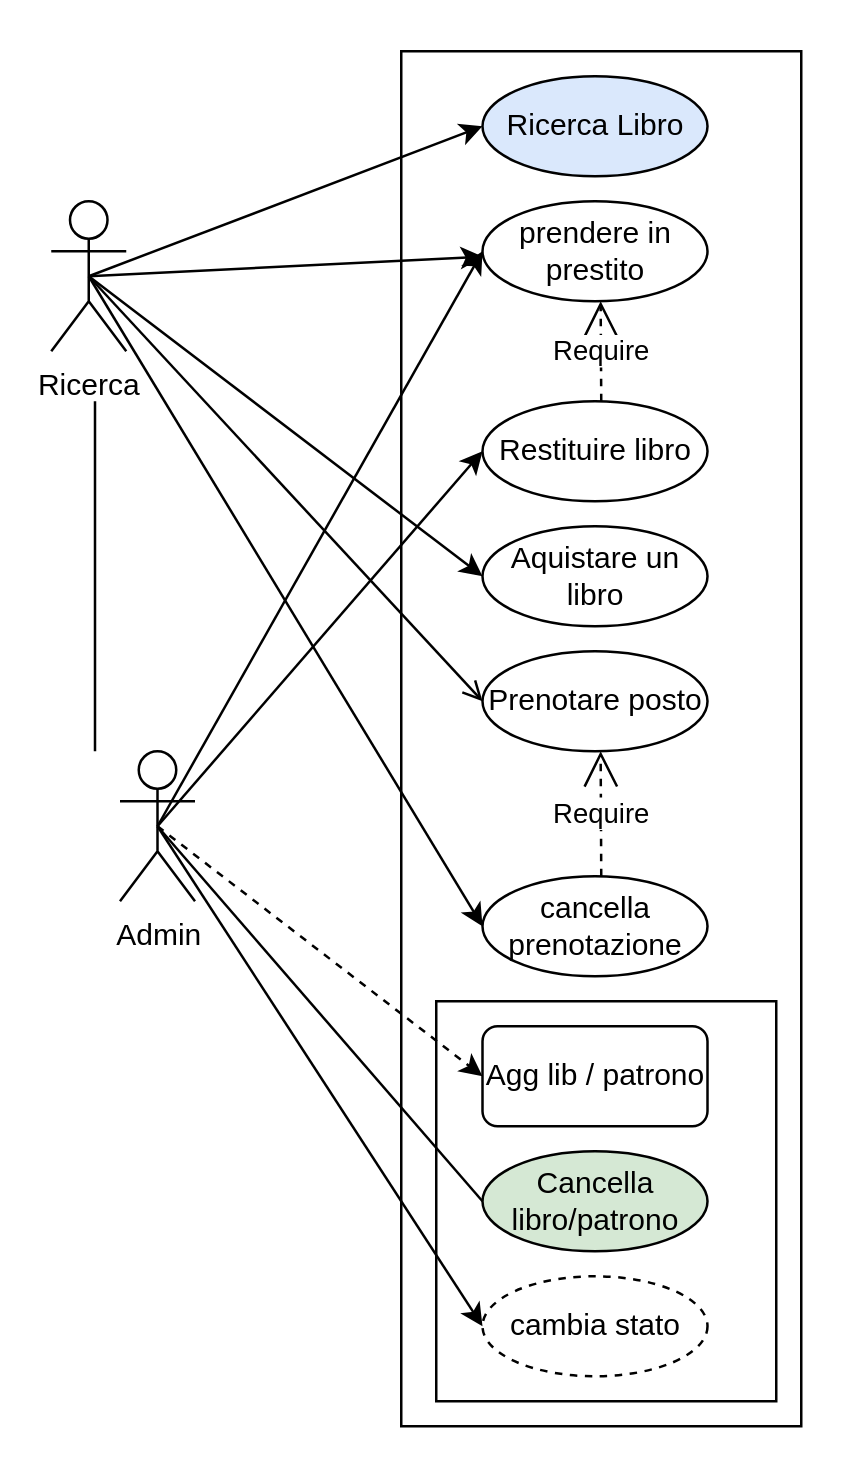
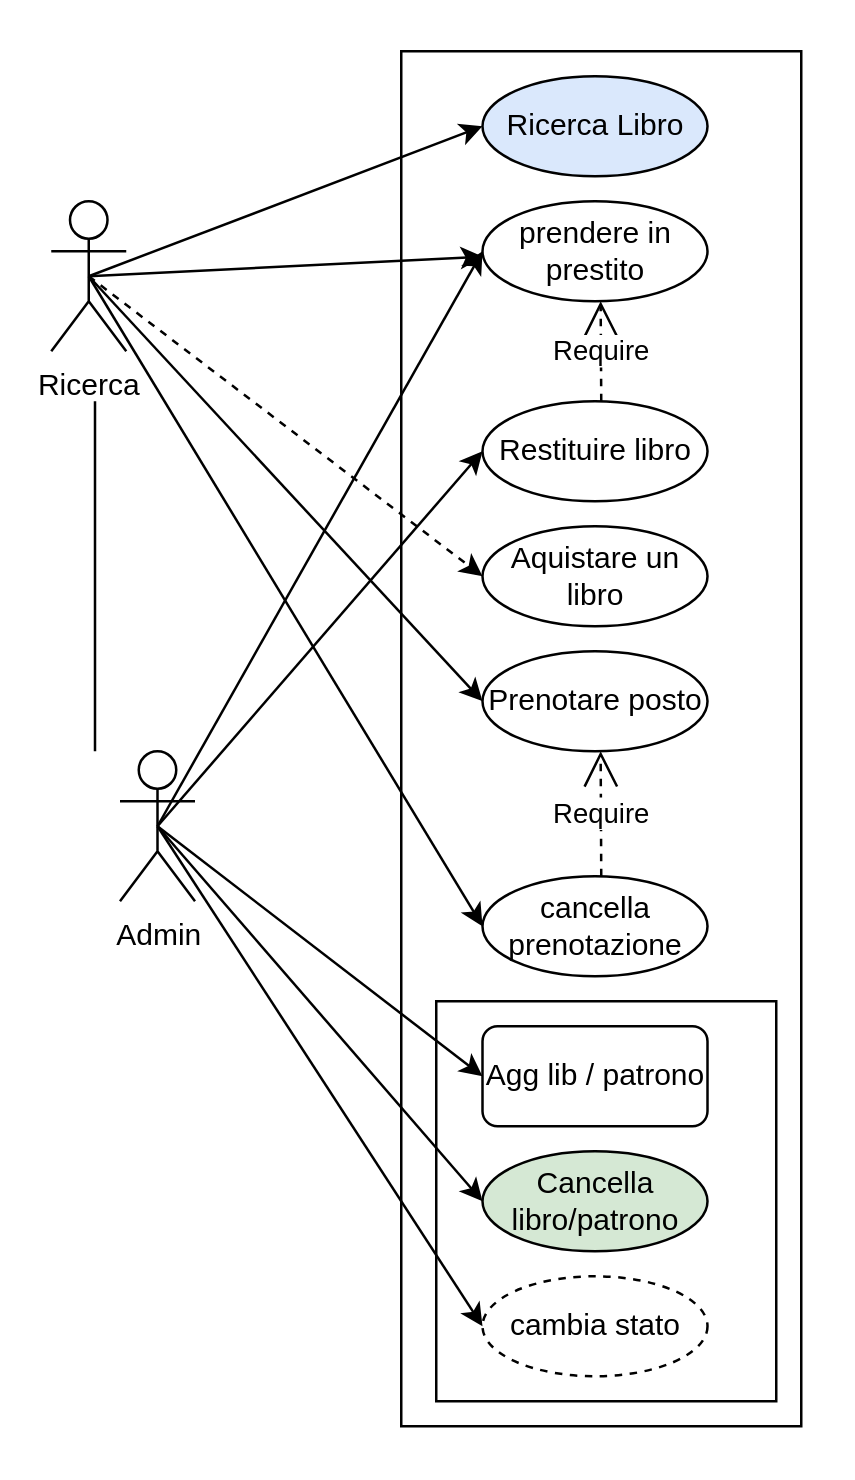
- <mxCell id="14" value="" style="endArrow=classic;html=1;rounded=0;exitX=0.5;exitY=0.5;exitDx=0;exitDy=0;exitPerimeter=0;entryX=0;entryY=0.5;entryDx=0;entryDy=0;" parent="1" source="10" target="5" edge="1"><mxGeometry width="50" height="50" relative="1" as="geometry"><mxPoint x="70" y="180" as="sourcePoint" /><mxPoint x="120" y="130" as="targetPoint" /></mxGeometry></mxCell>
+ <mxCell id="14" value="" style="endArrow=classic;html=1;rounded=0;exitX=0.5;exitY=0.5;exitDx=0;exitDy=0;exitPerimeter=0;entryX=0;entryY=0.5;entryDx=0;entryDy=0;dashed=1;" parent="1" source="10" target="5" edge="1"><mxGeometry width="50" height="50" relative="1" as="geometry"><mxPoint x="70" y="180" as="sourcePoint" /><mxPoint x="120" y="130" as="targetPoint" /></mxGeometry></mxCell>
- <mxCell id="15" value="" style="endArrow=open;html=1;rounded=0;entryX=0;entryY=0.5;entryDx=0;entryDy=0;exitX=0.5;exitY=0.5;exitDx=0;exitDy=0;exitPerimeter=0;" parent="1" source="10" target="4" edge="1"><mxGeometry width="50" height="50" relative="1" as="geometry"><mxPoint x="70" y="250" as="sourcePoint" /><mxPoint x="120" y="200" as="targetPoint" /></mxGeometry></mxCell>
+ <mxCell id="15" value="" style="endArrow=classic;html=1;rounded=0;entryX=0;entryY=0.5;entryDx=0;entryDy=0;exitX=0.5;exitY=0.5;exitDx=0;exitDy=0;exitPerimeter=0;" parent="1" source="10" target="4" edge="1"><mxGeometry width="50" height="50" relative="1" as="geometry"><mxPoint x="70" y="250" as="sourcePoint" /><mxPoint x="120" y="200" as="targetPoint" /></mxGeometry></mxCell>
- <mxCell id="22" value="" style="endArrow=classic;html=1;rounded=0;entryX=0;entryY=0.5;entryDx=0;entryDy=0;exitX=0.5;exitY=0.5;exitDx=0;exitDy=0;exitPerimeter=0;dashed=1;" parent="1" source="11" target="19" edge="1"><mxGeometry width="50" height="50" relative="1" as="geometry"><mxPoint x="50" y="450" as="sourcePoint" /><mxPoint x="100" y="400" as="targetPoint" /></mxGeometry></mxCell>
+ <mxCell id="22" value="" style="endArrow=classic;html=1;rounded=0;entryX=0;entryY=0.5;entryDx=0;entryDy=0;exitX=0.5;exitY=0.5;exitDx=0;exitDy=0;exitPerimeter=0;" parent="1" source="11" target="19" edge="1"><mxGeometry width="50" height="50" relative="1" as="geometry"><mxPoint x="50" y="450" as="sourcePoint" /><mxPoint x="100" y="400" as="targetPoint" /></mxGeometry></mxCell>
- <mxCell id="23" value="" style="endArrow=none;html=1;rounded=0;entryX=0;entryY=0.5;entryDx=0;entryDy=0;exitX=0.5;exitY=0.5;exitDx=0;exitDy=0;exitPerimeter=0;" parent="1" source="11" target="20" edge="1"><mxGeometry width="50" height="50" relative="1" as="geometry"><mxPoint x="70" y="380" as="sourcePoint" /><mxPoint x="50" y="440" as="targetPoint" /></mxGeometry></mxCell>
+ <mxCell id="23" value="" style="endArrow=classic;html=1;rounded=0;entryX=0;entryY=0.5;entryDx=0;entryDy=0;exitX=0.5;exitY=0.5;exitDx=0;exitDy=0;exitPerimeter=0;" parent="1" source="11" target="20" edge="1"><mxGeometry width="50" height="50" relative="1" as="geometry"><mxPoint x="70" y="380" as="sourcePoint" /><mxPoint x="50" y="440" as="targetPoint" /></mxGeometry></mxCell>
